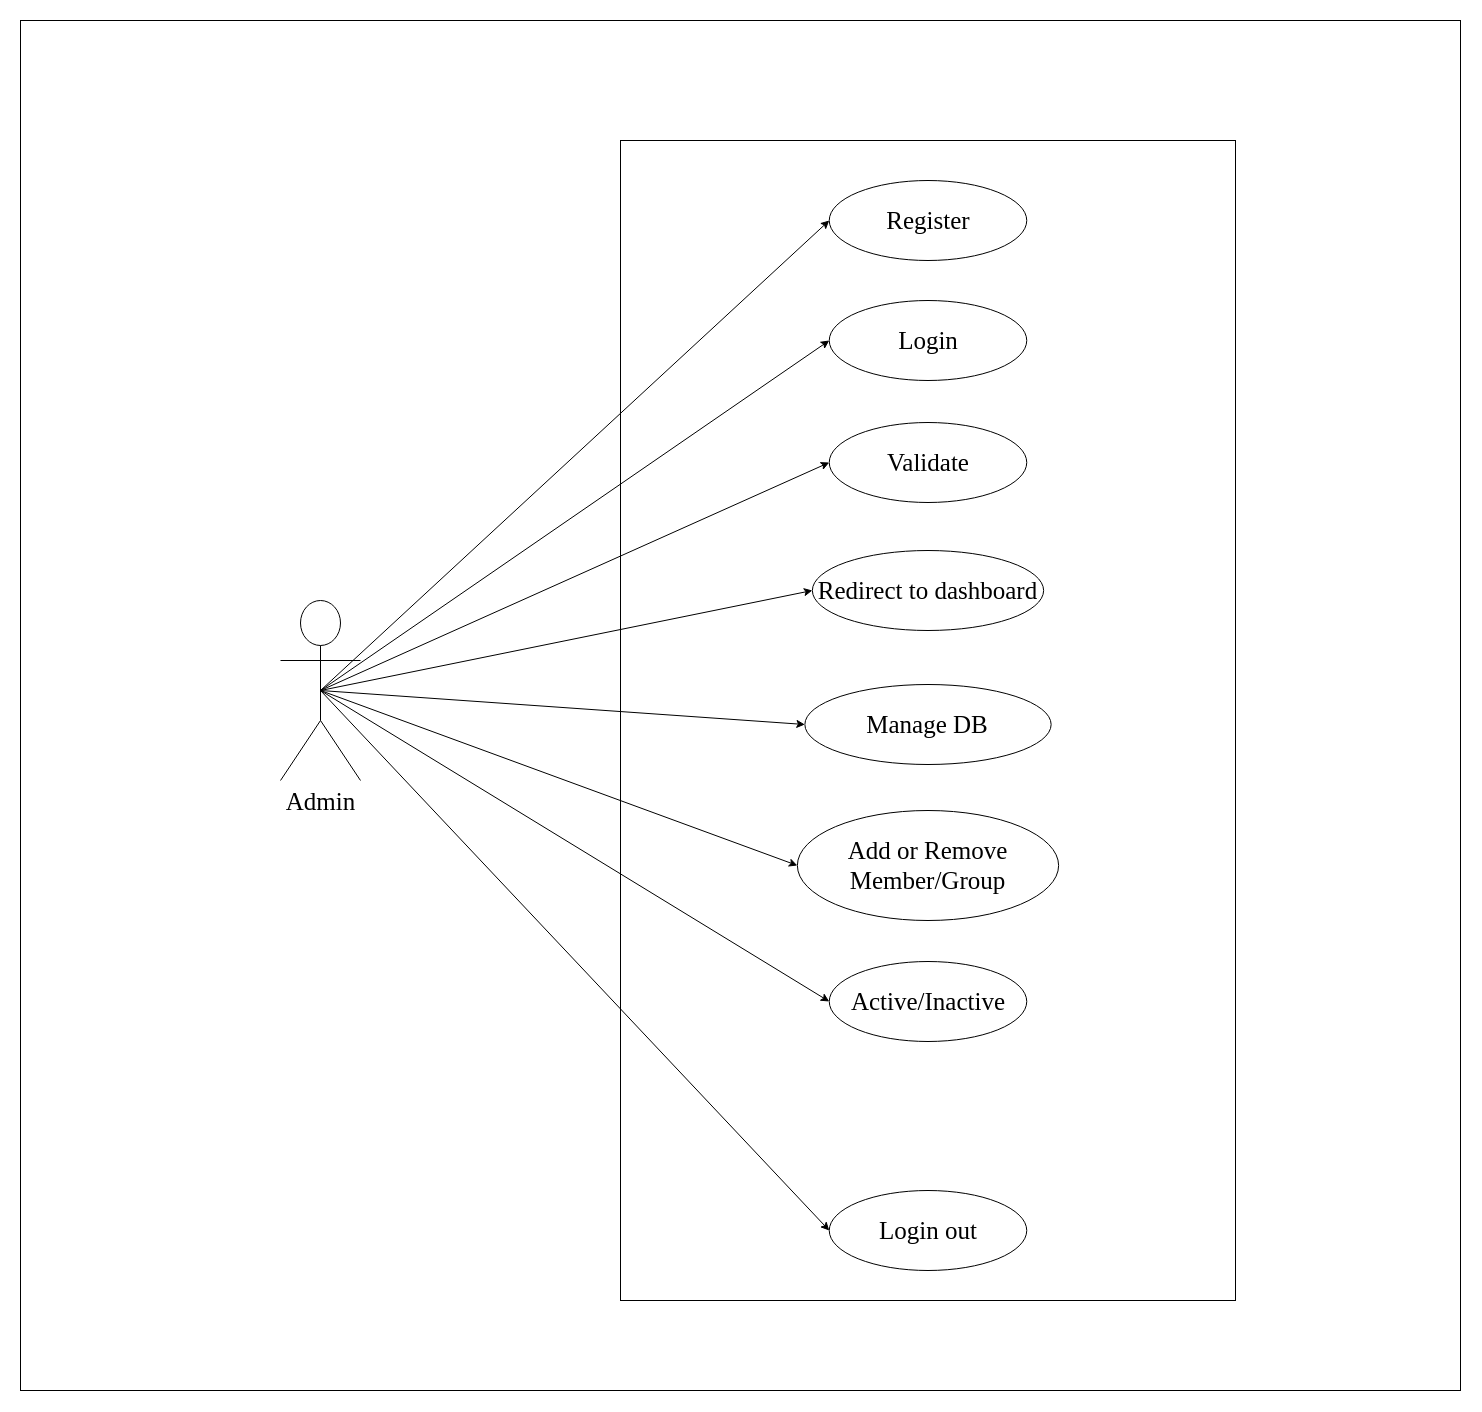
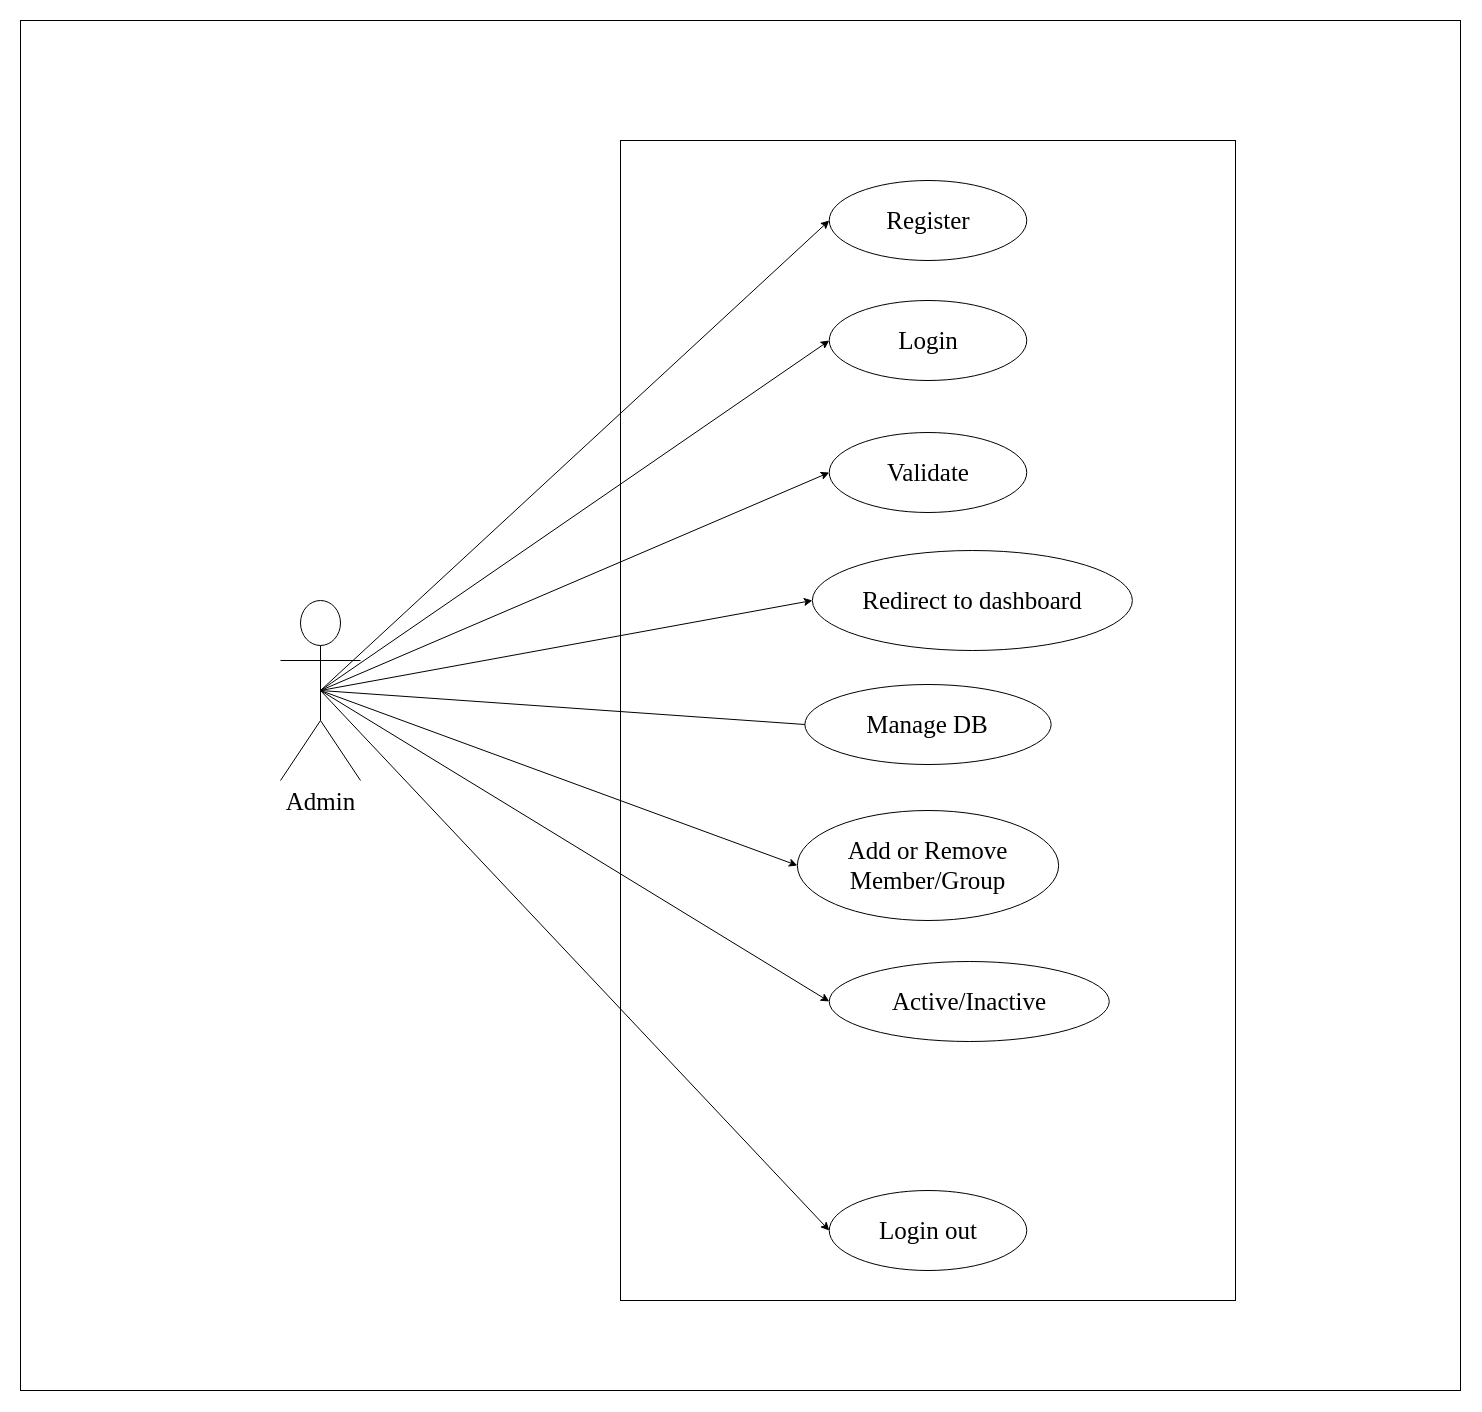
- <mxCell id="6" value="Validate" style="ellipse;whiteSpace=wrap;html=1;rounded=0;shadow=0;glass=0;sketch=0;fontFamily=Tahoma;fontSize=25;" vertex="1" parent="1"><mxGeometry x="828.75" y="422" width="197.5" height="80" as="geometry" /></mxCell>
+ <mxCell id="6" value="Validate" style="ellipse;whiteSpace=wrap;html=1;rounded=0;shadow=0;glass=0;sketch=0;fontFamily=Tahoma;fontSize=25;" vertex="1" parent="1"><mxGeometry x="828.75" y="432" width="197.5" height="80" as="geometry" /></mxCell>
- <mxCell id="7" value="Redirect to dashboard" style="ellipse;whiteSpace=wrap;html=1;rounded=0;shadow=0;glass=0;sketch=0;fontFamily=Tahoma;fontSize=25;" vertex="1" parent="1"><mxGeometry x="811.88" y="550" width="231.25" height="80" as="geometry" /></mxCell>
+ <mxCell id="7" value="Redirect to dashboard" style="ellipse;whiteSpace=wrap;html=1;rounded=0;shadow=0;glass=0;sketch=0;fontFamily=Tahoma;fontSize=25;" vertex="1" parent="1"><mxGeometry x="811.88" y="550" width="320" height="100" as="geometry" /></mxCell>
- <mxCell id="17" value="" style="endArrow=classic;html=1;fontFamily=Tahoma;fontSize=25;exitX=0.5;exitY=0.5;exitDx=0;exitDy=0;exitPerimeter=0;entryX=0;entryY=0.5;entryDx=0;entryDy=0;" edge="1" parent="1" source="3" target="10"><mxGeometry width="50" height="50" relative="1" as="geometry"><mxPoint x="820" y="870" as="sourcePoint" /><mxPoint x="870" y="820" as="targetPoint" /></mxGeometry></mxCell>
+ <mxCell id="17" value="" style="endArrow=none;html=1;fontFamily=Tahoma;fontSize=25;exitX=0.5;exitY=0.5;exitDx=0;exitDy=0;exitPerimeter=0;entryX=0;entryY=0.5;entryDx=0;entryDy=0;" edge="1" parent="1" source="3" target="10"><mxGeometry width="50" height="50" relative="1" as="geometry"><mxPoint x="820" y="870" as="sourcePoint" /><mxPoint x="870" y="820" as="targetPoint" /></mxGeometry></mxCell>
- <mxCell id="12" value="Active/Inactive" style="ellipse;whiteSpace=wrap;html=1;rounded=0;shadow=0;glass=0;sketch=0;fontFamily=Tahoma;fontSize=25;" vertex="1" parent="1"><mxGeometry x="828.75" y="961" width="197.5" height="80" as="geometry" /></mxCell>
+ <mxCell id="12" value="Active/Inactive" style="ellipse;whiteSpace=wrap;html=1;rounded=0;shadow=0;glass=0;sketch=0;fontFamily=Tahoma;fontSize=25;" vertex="1" parent="1"><mxGeometry x="828.75" y="961" width="280" height="80" as="geometry" /></mxCell>
